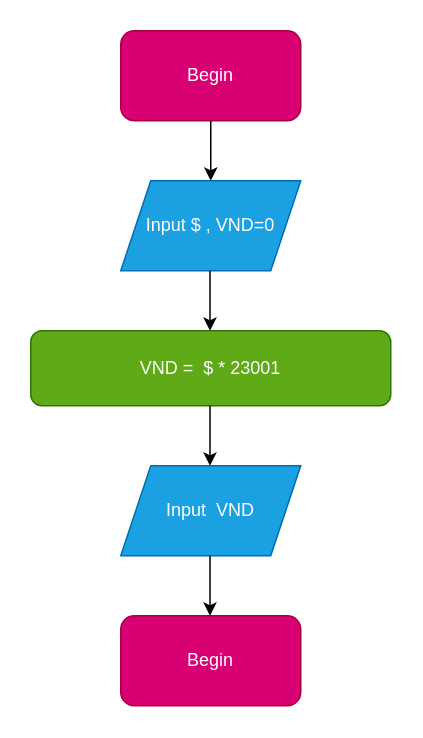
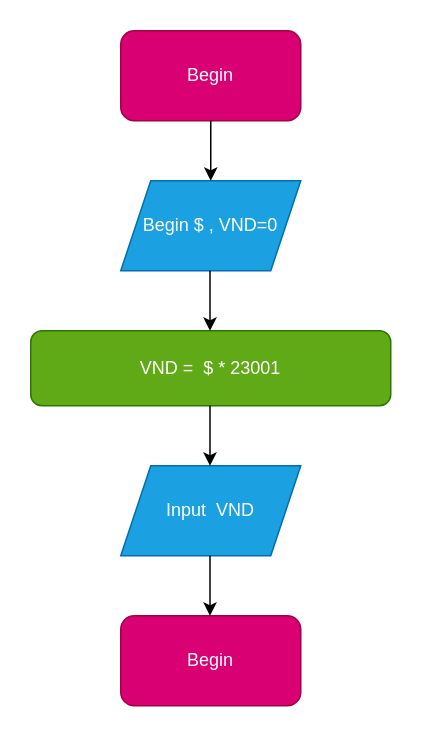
- <mxCell id="3" value="Input $ , VND=0" style="shape=parallelogram;perimeter=parallelogramPerimeter;whiteSpace=wrap;html=1;fixedSize=1;fillColor=#1ba1e2;fontColor=#ffffff;strokeColor=#006EAF;" vertex="1" parent="1"><mxGeometry x="80" y="120" width="120" height="60" as="geometry" /></mxCell>
+ <mxCell id="3" value="Begin $ , VND=0" style="shape=parallelogram;perimeter=parallelogramPerimeter;whiteSpace=wrap;html=1;fixedSize=1;fillColor=#1ba1e2;fontColor=#ffffff;strokeColor=#006EAF;" vertex="1" parent="1"><mxGeometry x="80" y="120" width="120" height="60" as="geometry" /></mxCell>
